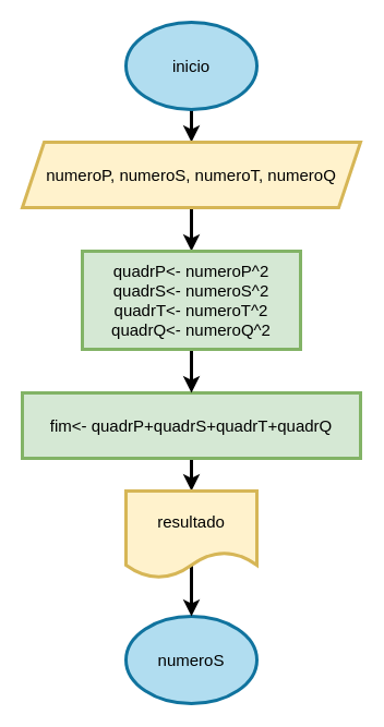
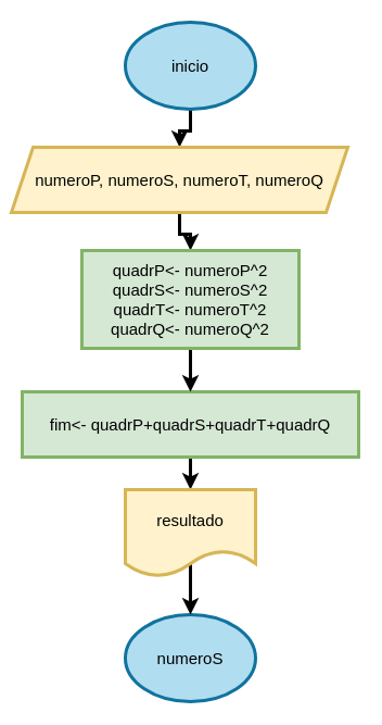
- <mxCell id="6" value="numeroP, numeroS, numeroT, numeroQ" style="shape=parallelogram;perimeter=parallelogramPerimeter;whiteSpace=wrap;html=1;fixedSize=1;strokeWidth=3;fontSize=15;fillColor=#fff2cc;strokeColor=#d6b656;" vertex="1" parent="1"><mxGeometry x="20" y="130" width="310" height="60" as="geometry" /></mxCell>
+ <mxCell id="6" value="numeroP, numeroS, numeroT, numeroQ" style="shape=parallelogram;perimeter=parallelogramPerimeter;whiteSpace=wrap;html=1;fixedSize=1;strokeWidth=3;fontSize=15;fillColor=#fff2cc;strokeColor=#d6b656;" vertex="1" parent="1"><mxGeometry x="10" y="135" width="310" height="60" as="geometry" /></mxCell>
